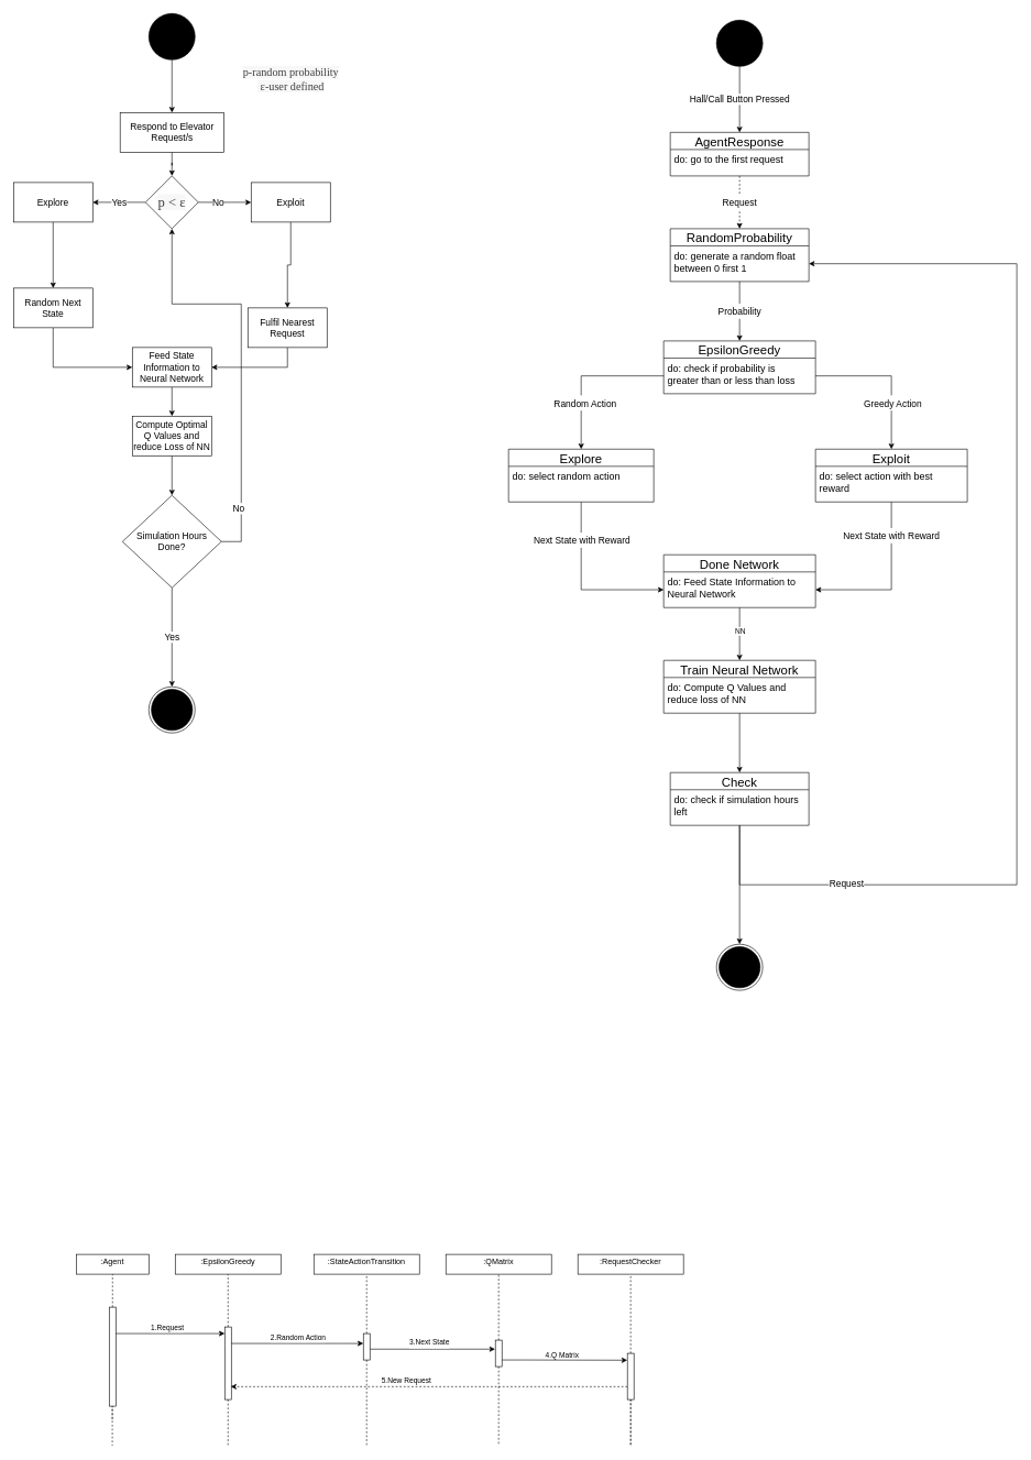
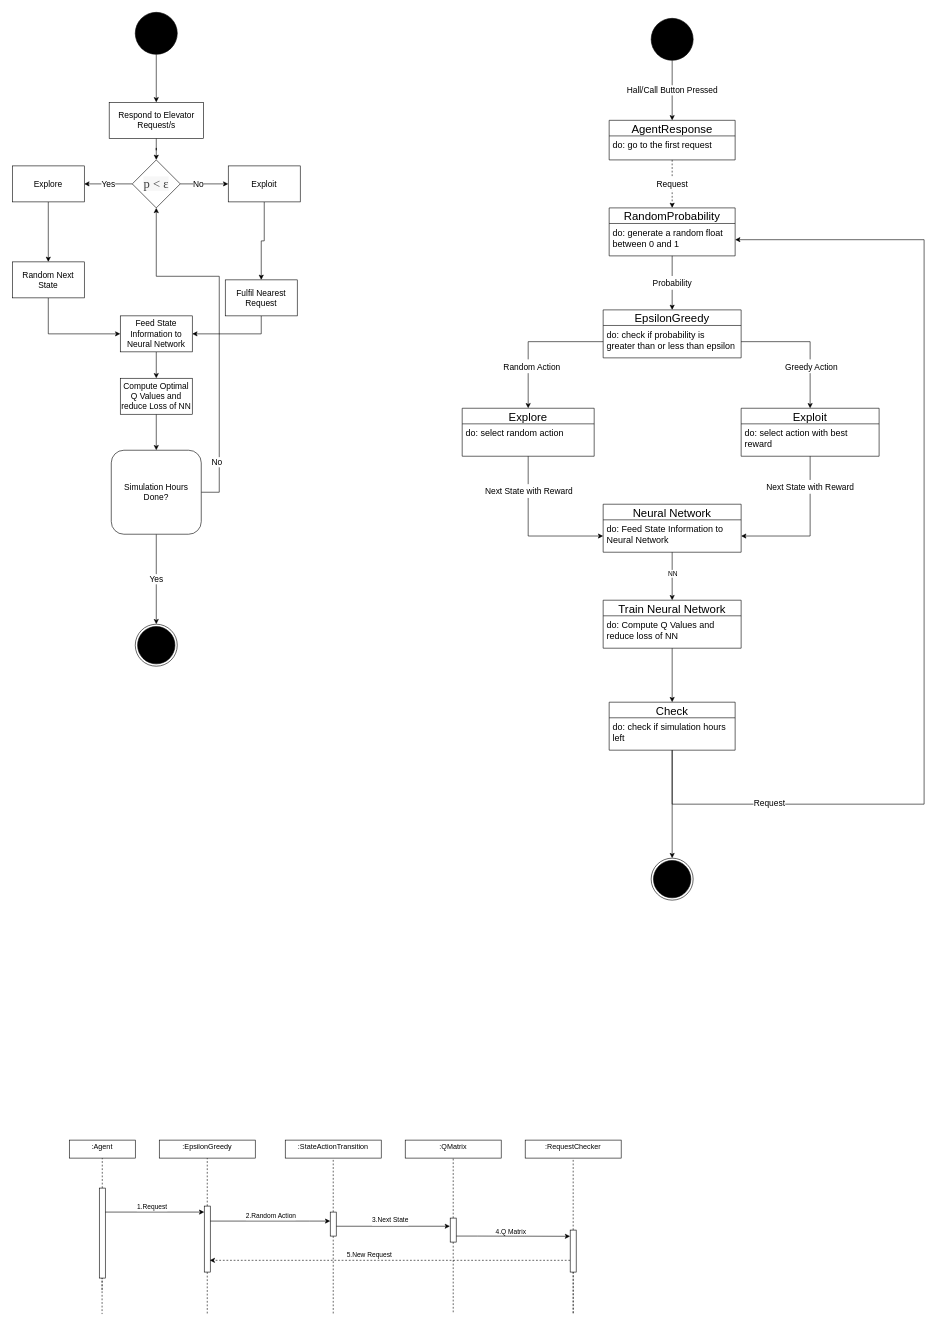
- <mxCell id="18" value="&lt;p&gt;&lt;span style=&quot;color: rgb(63 , 63 , 63) ; font-family: &amp;#34;times new roman&amp;#34; , &amp;#34;gfs didot&amp;#34; , &amp;#34;stixgeneral&amp;#34; , serif ; font-size: 17px ; text-align: left ; background-color: rgb(247 , 247 , 247)&quot;&gt;p-random probability&lt;br&gt;&lt;/span&gt;&lt;span style=&quot;color: rgb(63 , 63 , 63) ; font-family: &amp;#34;times new roman&amp;#34; , &amp;#34;gfs didot&amp;#34; , &amp;#34;stixgeneral&amp;#34; , serif ; font-size: 17px ; text-align: left ; background-color: rgb(247 , 247 , 247)&quot;&gt;&amp;nbsp;ε-user defined&lt;/span&gt;&lt;/p&gt;" style="text;html=1;align=center;verticalAlign=middle;resizable=0;points=[];autosize=1;" vertex="1" parent="1"><mxGeometry x="360" y="90" width="160" height="60" as="geometry" /></mxCell>
- <mxCell id="83" value="do: generate a random float&#10;between 0 first 1" style="text;strokeColor=none;fillColor=none;align=left;verticalAlign=top;spacingLeft=4;spacingRight=4;overflow=hidden;rotatable=0;points=[[0,0.5],[1,0.5]];portConstraint=eastwest;fontSize=15;" vertex="1" parent="82"><mxGeometry y="26" width="210" height="54" as="geometry" /></mxCell>
+ <mxCell id="83" value="do: generate a random float&#10;between 0 and 1" style="text;strokeColor=none;fillColor=none;align=left;verticalAlign=top;spacingLeft=4;spacingRight=4;overflow=hidden;rotatable=0;points=[[0,0.5],[1,0.5]];portConstraint=eastwest;fontSize=15;" vertex="1" parent="82"><mxGeometry y="26" width="210" height="54" as="geometry" /></mxCell>
- <mxCell id="85" value="do: check if probability is &#10;greater than or less than loss" style="text;strokeColor=none;fillColor=none;align=left;verticalAlign=top;spacingLeft=4;spacingRight=4;overflow=hidden;rotatable=0;points=[[0,0.5],[1,0.5]];portConstraint=eastwest;fontSize=15;whiteSpace=wrap;" vertex="1" parent="84"><mxGeometry y="26" width="230" height="54" as="geometry" /></mxCell>
+ <mxCell id="85" value="do: check if probability is &#10;greater than or less than epsilon" style="text;strokeColor=none;fillColor=none;align=left;verticalAlign=top;spacingLeft=4;spacingRight=4;overflow=hidden;rotatable=0;points=[[0,0.5],[1,0.5]];portConstraint=eastwest;fontSize=15;whiteSpace=wrap;" vertex="1" parent="84"><mxGeometry y="26" width="230" height="54" as="geometry" /></mxCell>
- <mxCell id="44" value="Simulation Hours Done?" style="rhombus;whiteSpace=wrap;html=1;labelBackgroundColor=none;fontSize=14;" vertex="1" parent="1"><mxGeometry x="185" y="750" width="150" height="140" as="geometry" /></mxCell>
+ <mxCell id="44" value="Simulation Hours Done?" style="whiteSpace=wrap;html=1;labelBackgroundColor=none;fontSize=14;rounded=1;" vertex="1" parent="1"><mxGeometry x="185" y="750" width="150" height="140" as="geometry" /></mxCell>
- <mxCell id="88" value="Done Network" style="swimlane;fontStyle=0;childLayout=stackLayout;horizontal=1;startSize=26;fillColor=none;horizontalStack=0;resizeParent=1;resizeParentMax=0;resizeLast=0;collapsible=1;marginBottom=0;fontSize=19;" vertex="1" parent="1"><mxGeometry x="1005" y="840" width="230" height="80" as="geometry" /></mxCell>
+ <mxCell id="88" value="Neural Network" style="swimlane;fontStyle=0;childLayout=stackLayout;horizontal=1;startSize=26;fillColor=none;horizontalStack=0;resizeParent=1;resizeParentMax=0;resizeLast=0;collapsible=1;marginBottom=0;fontSize=19;" vertex="1" parent="1"><mxGeometry x="1005" y="840" width="230" height="80" as="geometry" /></mxCell>
